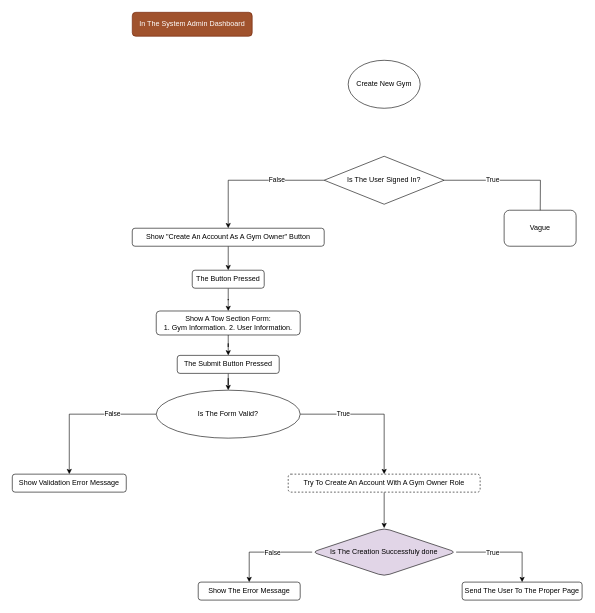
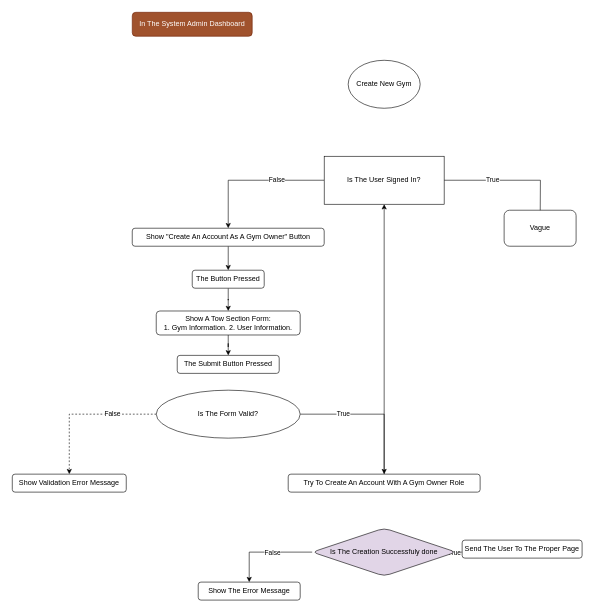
- <mxCell id="7" value="Is The User Signed In?" style="rhombus;whiteSpace=wrap;html=1;" vertex="1" parent="1"><mxGeometry x="540" y="260" width="200" height="80" as="geometry" /></mxCell>
+ <mxCell id="7" value="Is The User Signed In?" style="whiteSpace=wrap;html=1;rounded=0;" vertex="1" parent="1"><mxGeometry x="540" y="260" width="200" height="80" as="geometry" /></mxCell>
- <mxCell id="14" value="" style="edgeStyle=orthogonalEdgeStyle;rounded=0;orthogonalLoop=1;jettySize=auto;html=1;" edge="1" parent="1" source="15" target="20"><mxGeometry relative="1" as="geometry" /></mxCell>
- <mxCell id="18" style="edgeStyle=orthogonalEdgeStyle;rounded=0;orthogonalLoop=1;jettySize=auto;html=1;exitX=0;exitY=0.5;exitDx=0;exitDy=0;entryX=0.5;entryY=0;entryDx=0;entryDy=0;" edge="1" parent="1" source="20" target="23"><mxGeometry relative="1" as="geometry" /></mxCell>
+ <mxCell id="18" style="edgeStyle=orthogonalEdgeStyle;rounded=0;orthogonalLoop=1;jettySize=auto;html=1;exitX=0;exitY=0.5;exitDx=0;exitDy=0;entryX=0.5;entryY=0;entryDx=0;entryDy=0;dashed=1;" edge="1" parent="1" source="20" target="23"><mxGeometry relative="1" as="geometry" /></mxCell>
- <mxCell id="22" value="Try To Create An Account With A Gym Owner Role" style="whiteSpace=wrap;html=1;rounded=1;dashed=1;" vertex="1" parent="1"><mxGeometry x="480" y="790" width="320" height="30" as="geometry" /></mxCell>
+ <mxCell id="22" value="Try To Create An Account With A Gym Owner Role" style="whiteSpace=wrap;html=1;rounded=1;" vertex="1" parent="1"><mxGeometry x="480" y="790" width="320" height="30" as="geometry" /></mxCell>
- <mxCell id="21" value="" style="edgeStyle=orthogonalEdgeStyle;rounded=0;orthogonalLoop=1;jettySize=auto;html=1;" edge="1" parent="1" source="22" target="28"><mxGeometry relative="1" as="geometry" /></mxCell>
+ <mxCell id="21" value="" style="edgeStyle=orthogonalEdgeStyle;rounded=0;orthogonalLoop=1;jettySize=auto;html=1;" edge="1" parent="1" source="22" target="7"><mxGeometry relative="1" as="geometry" /></mxCell>
- <mxCell id="29" value="Send The User To The Proper Page" style="whiteSpace=wrap;html=1;rounded=1;" vertex="1" parent="1"><mxGeometry x="770" y="970" width="200" height="30" as="geometry" /></mxCell>
+ <mxCell id="29" value="Send The User To The Proper Page" style="whiteSpace=wrap;html=1;rounded=1;" vertex="1" parent="1"><mxGeometry x="770" y="900" width="200" height="30" as="geometry" /></mxCell>
